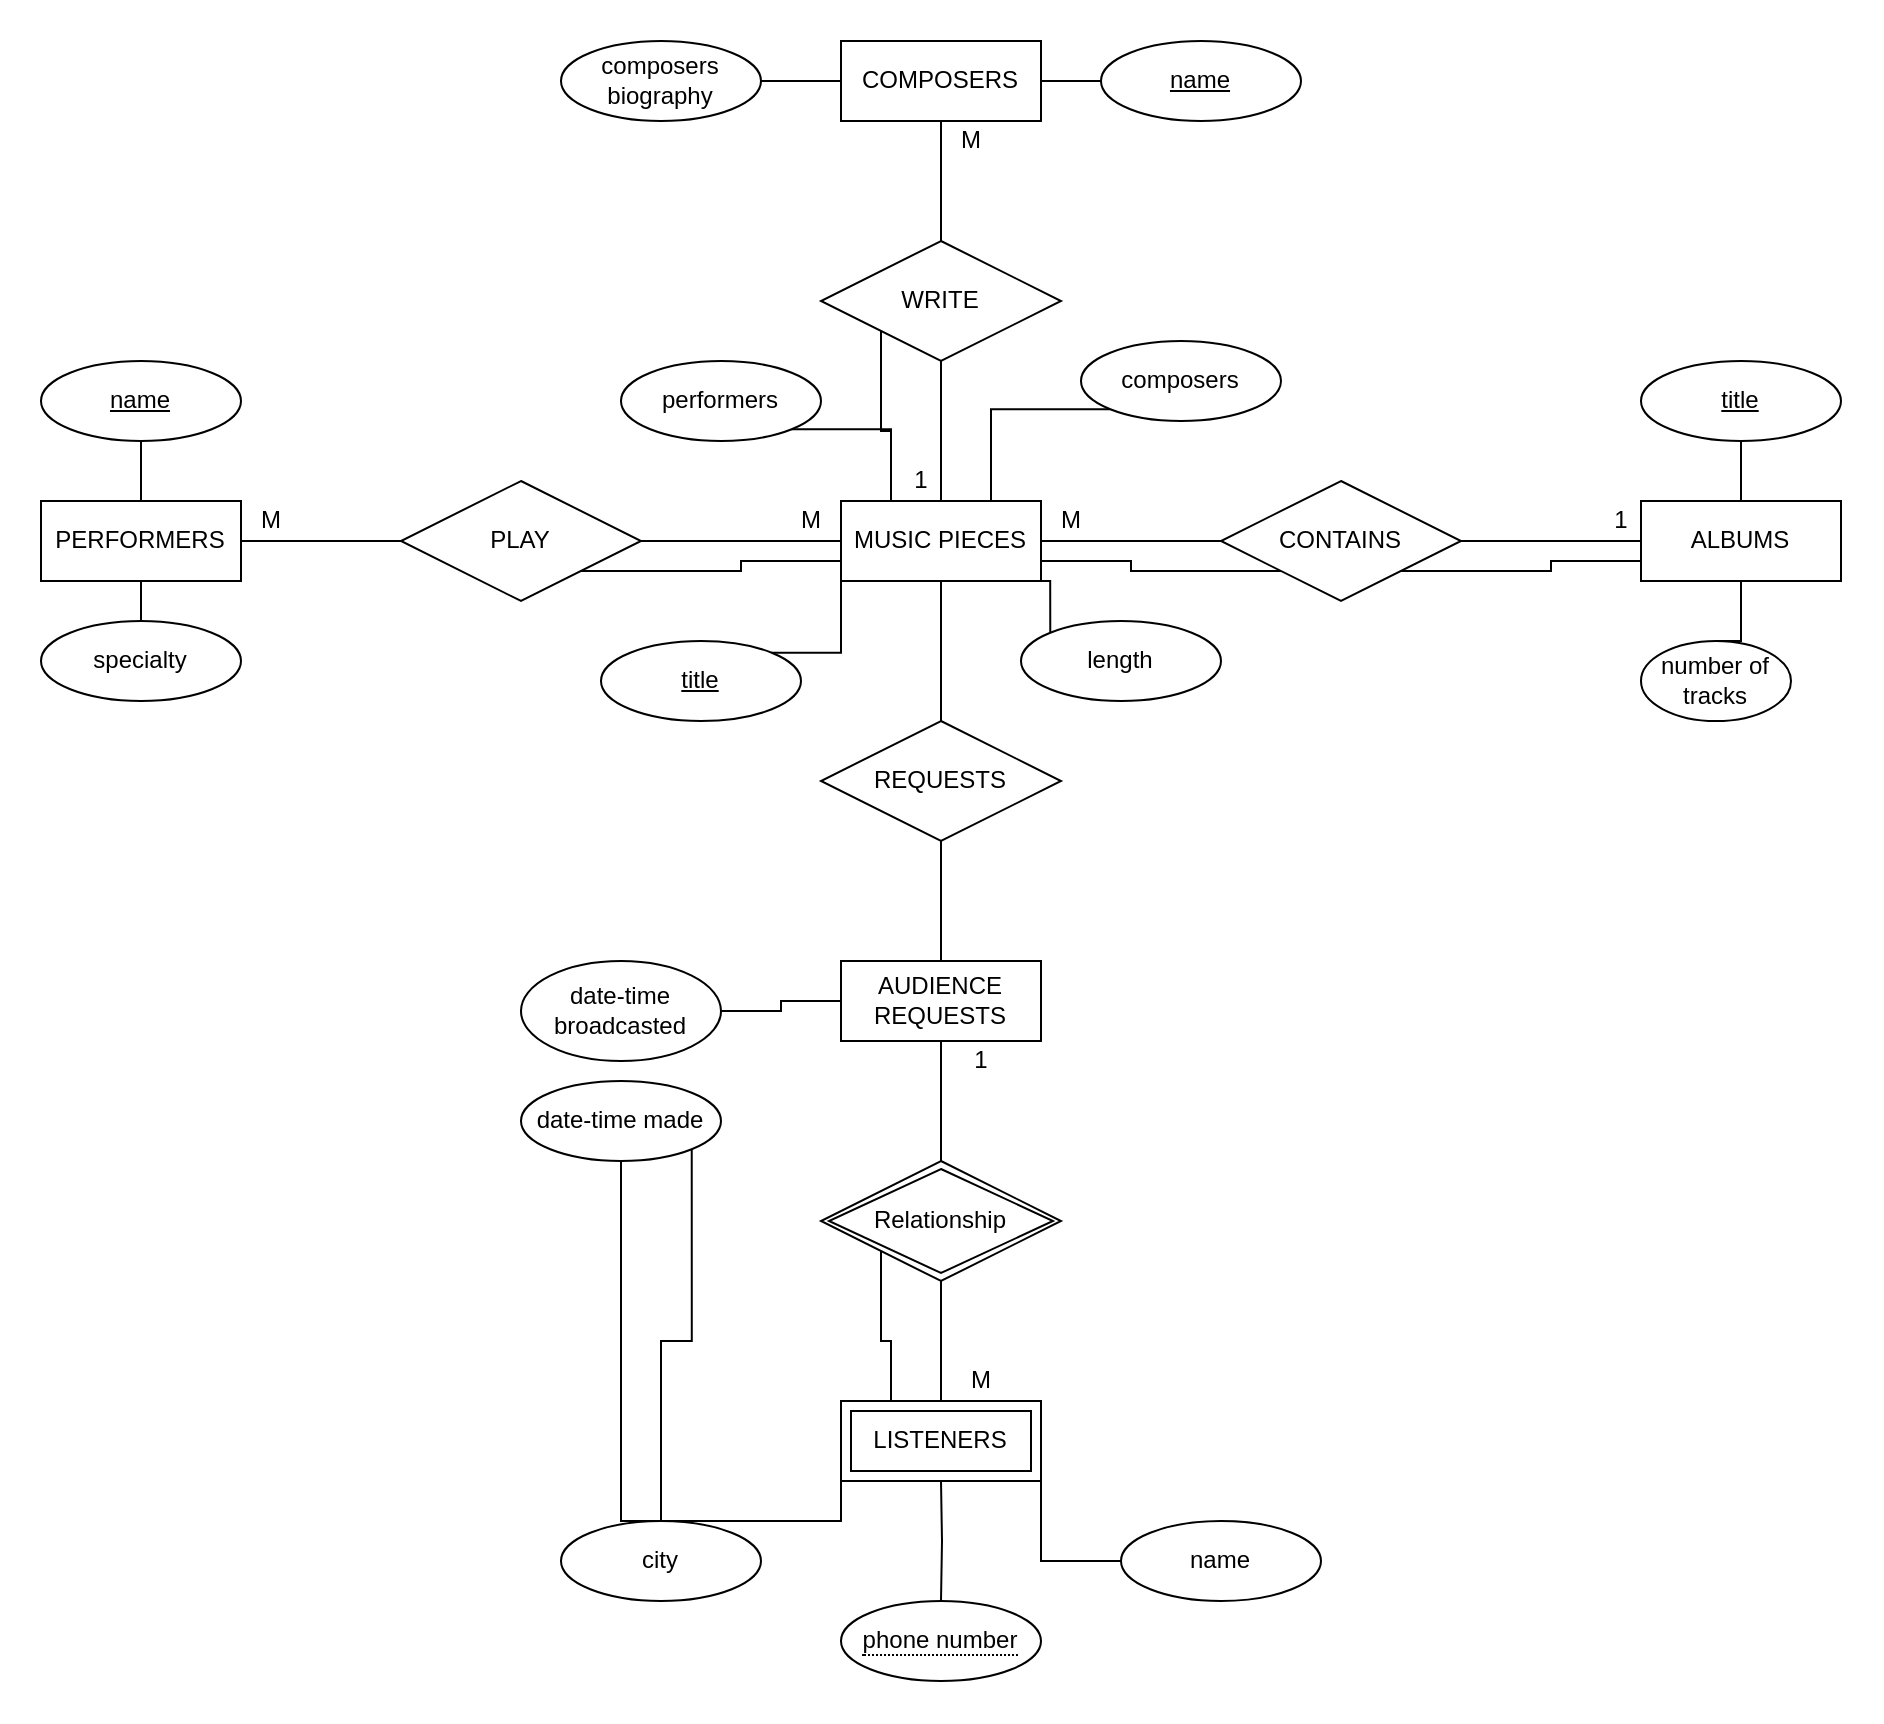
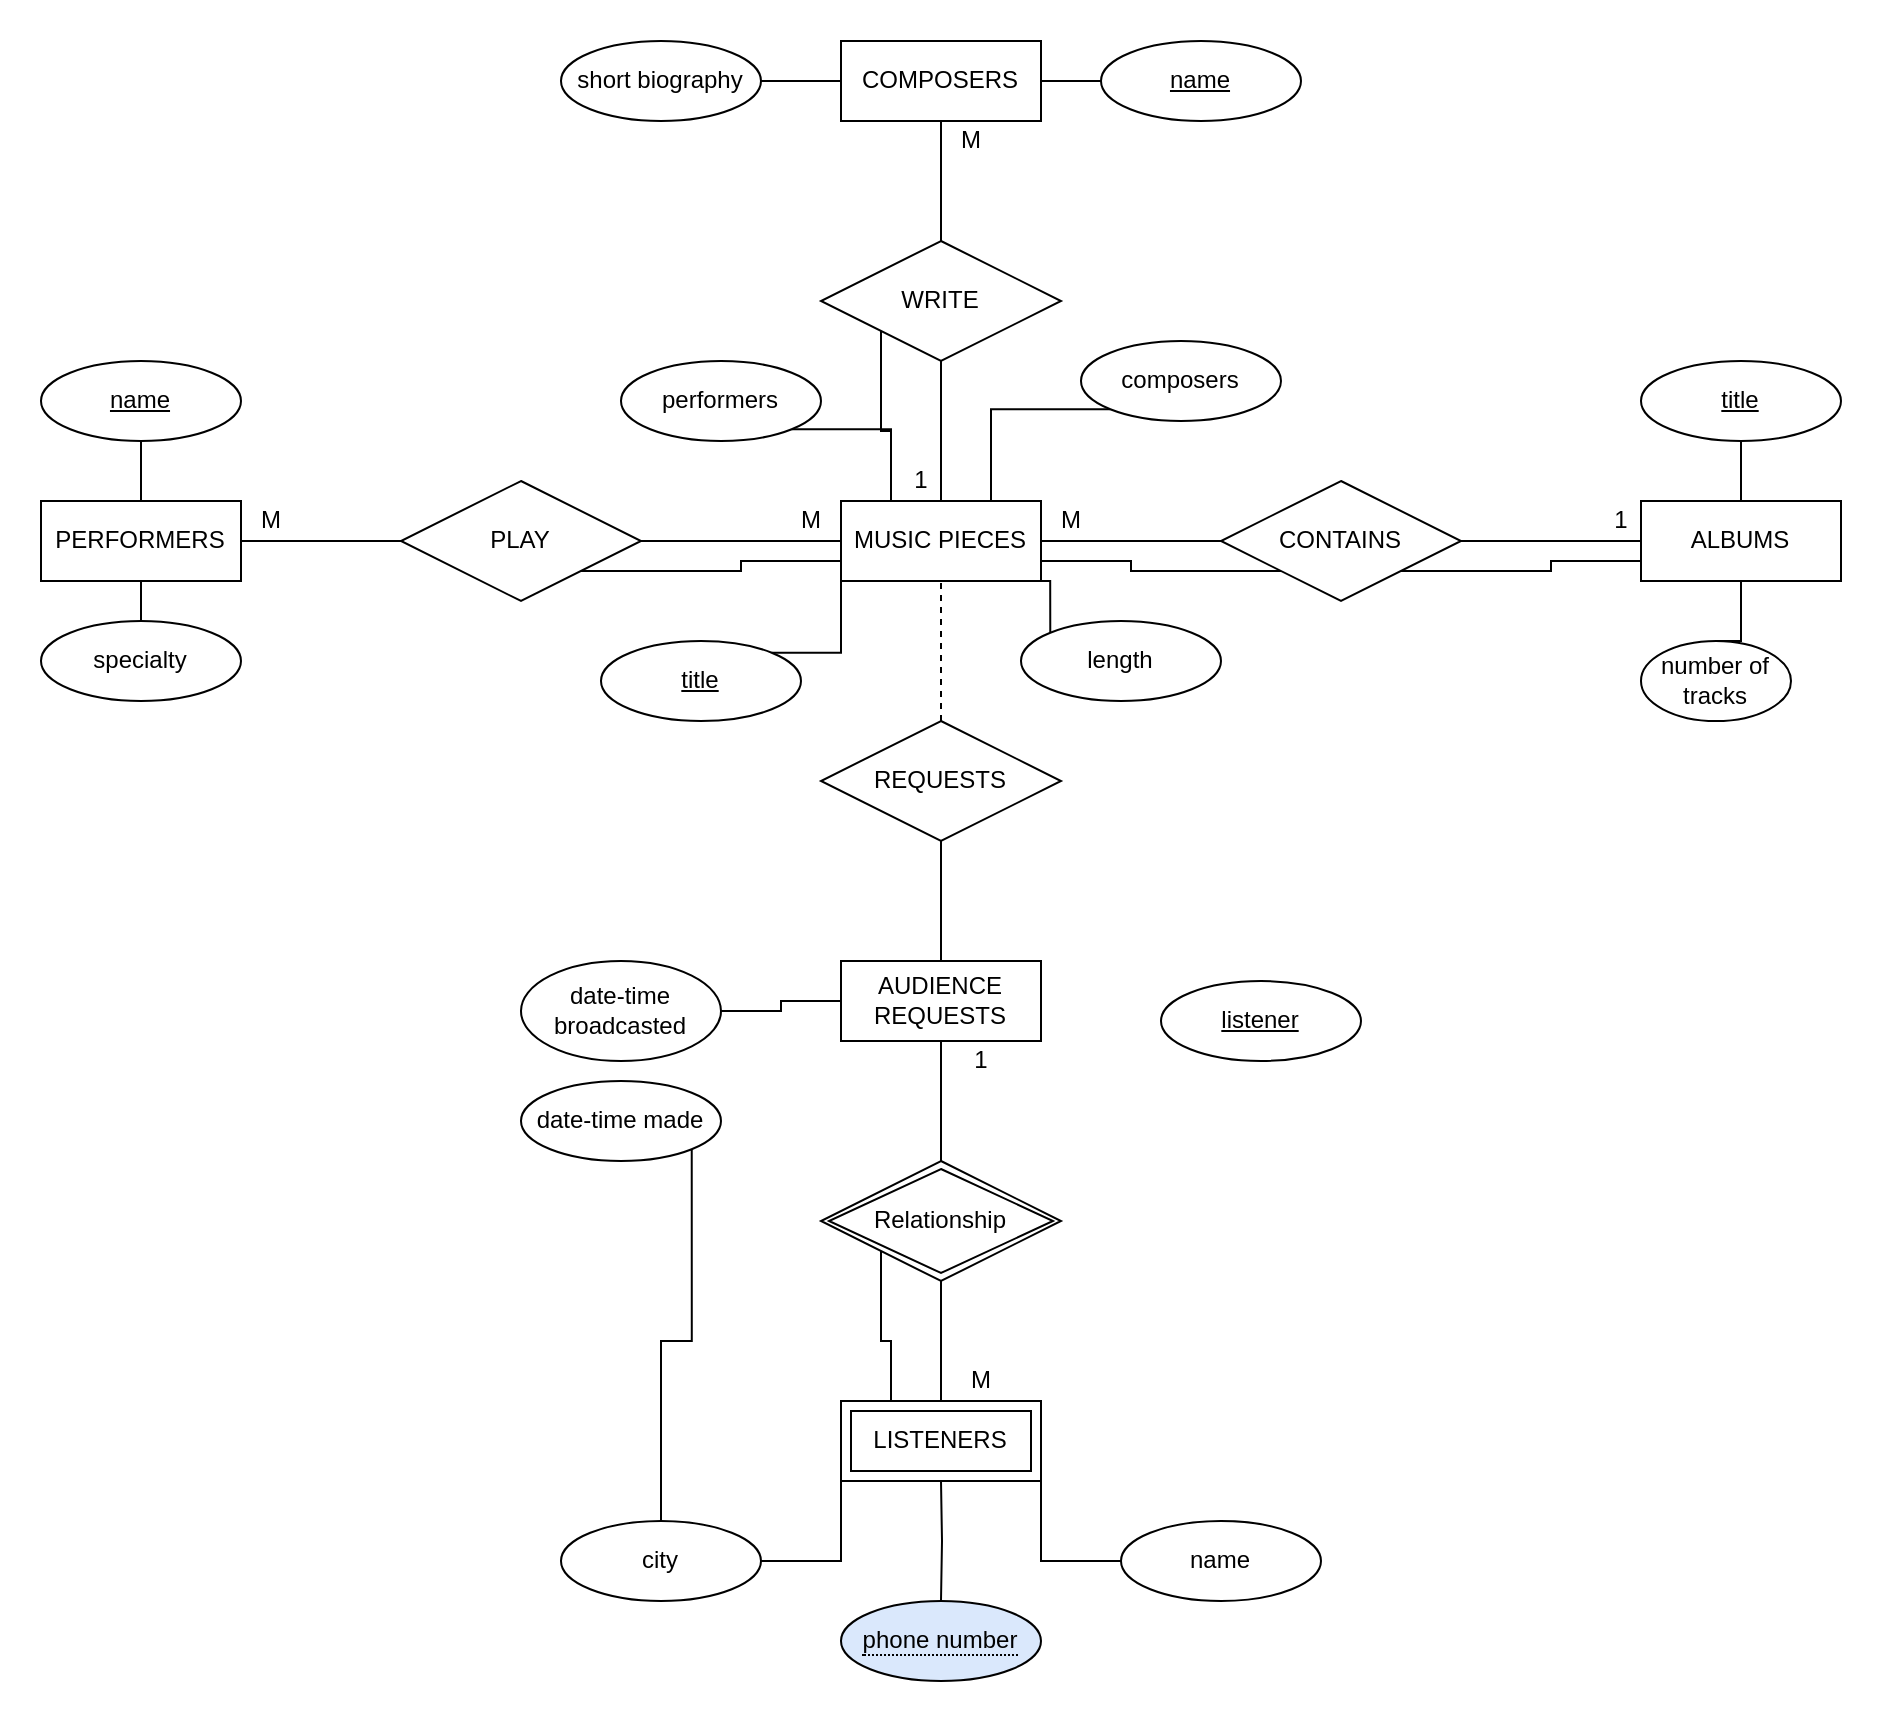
- <mxCell id="61" value="composers biography" style="ellipse;whiteSpace=wrap;html=1;align=center;" vertex="1" parent="1"><mxGeometry x="280" y="20" width="100" height="40" as="geometry" /></mxCell>
+ <mxCell id="61" value="short biography" style="ellipse;whiteSpace=wrap;html=1;align=center;" vertex="1" parent="1"><mxGeometry x="280" y="20" width="100" height="40" as="geometry" /></mxCell>
- <mxCell id="12" value="" style="edgeStyle=orthogonalEdgeStyle;rounded=0;orthogonalLoop=1;jettySize=auto;html=1;endArrow=none;endFill=0;" edge="1" parent="1" source="13" target="15"><mxGeometry relative="1" as="geometry" /></mxCell>
+ <mxCell id="12" value="" style="edgeStyle=orthogonalEdgeStyle;rounded=0;orthogonalLoop=1;jettySize=auto;html=1;endArrow=none;endFill=0;dashed=1;" edge="1" parent="1" source="13" target="15"><mxGeometry relative="1" as="geometry" /></mxCell>
+ <mxCell id="39" value="listener" style="ellipse;whiteSpace=wrap;html=1;align=center;fontStyle=4;" vertex="1" parent="1"><mxGeometry x="580" y="490" width="100" height="40" as="geometry" /></mxCell>
- <mxCell id="31" style="edgeStyle=orthogonalEdgeStyle;rounded=0;orthogonalLoop=1;jettySize=auto;html=1;exitX=0;exitY=1;exitDx=0;exitDy=0;endArrow=none;endFill=0;" edge="1" parent="1" source="32" target="43"><mxGeometry relative="1" as="geometry" /></mxCell>
+ <mxCell id="31" style="edgeStyle=orthogonalEdgeStyle;rounded=0;orthogonalLoop=1;jettySize=auto;html=1;exitX=0;exitY=1;exitDx=0;exitDy=0;entryX=1;entryY=0.5;entryDx=0;entryDy=0;endArrow=none;endFill=0;" edge="1" parent="1" source="32" target="34"><mxGeometry relative="1" as="geometry" /></mxCell>
- <mxCell id="36" value="&lt;span style=&quot;border-bottom: 1px dotted&quot;&gt;phone number&lt;/span&gt;" style="ellipse;whiteSpace=wrap;html=1;align=center;" vertex="1" parent="1"><mxGeometry x="420" y="800" width="100" height="40" as="geometry" /></mxCell>
+ <mxCell id="36" value="&lt;span style=&quot;border-bottom: 1px dotted&quot;&gt;phone number&lt;/span&gt;" style="ellipse;whiteSpace=wrap;html=1;align=center;fillColor=#dae8fc;" vertex="1" parent="1"><mxGeometry x="420" y="800" width="100" height="40" as="geometry" /></mxCell>
